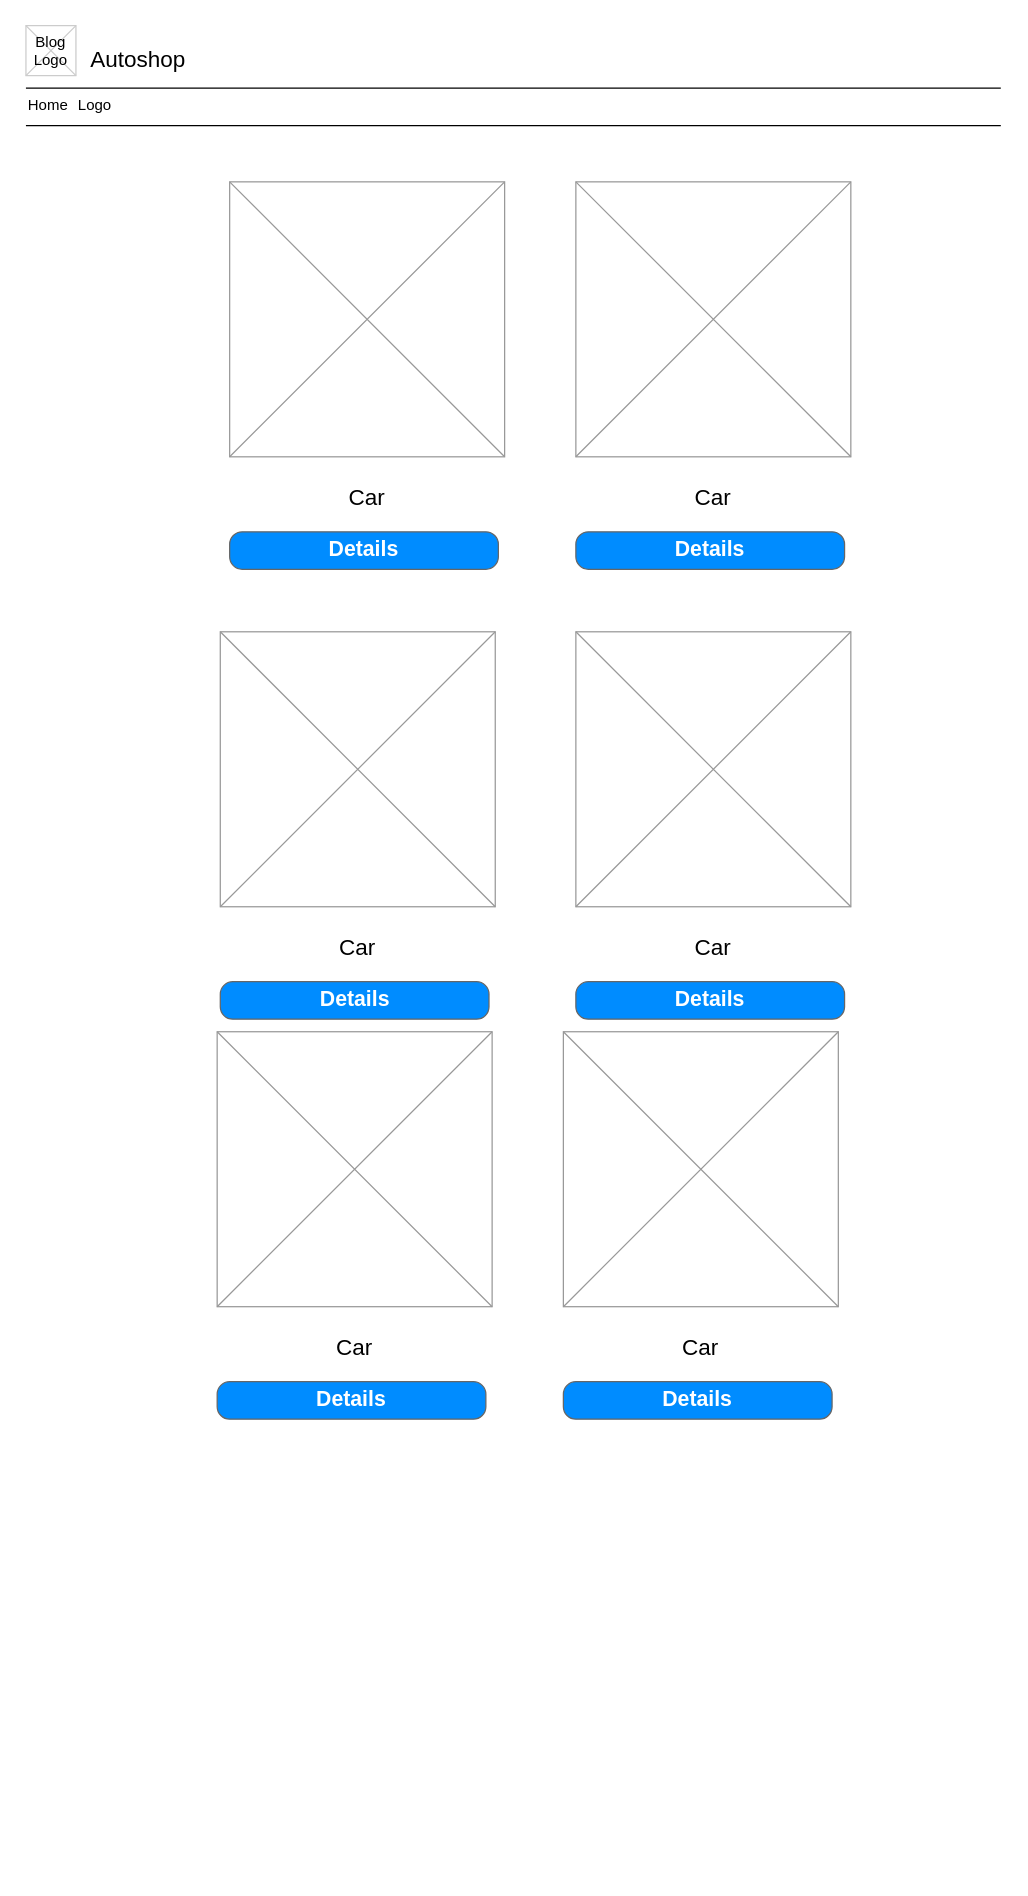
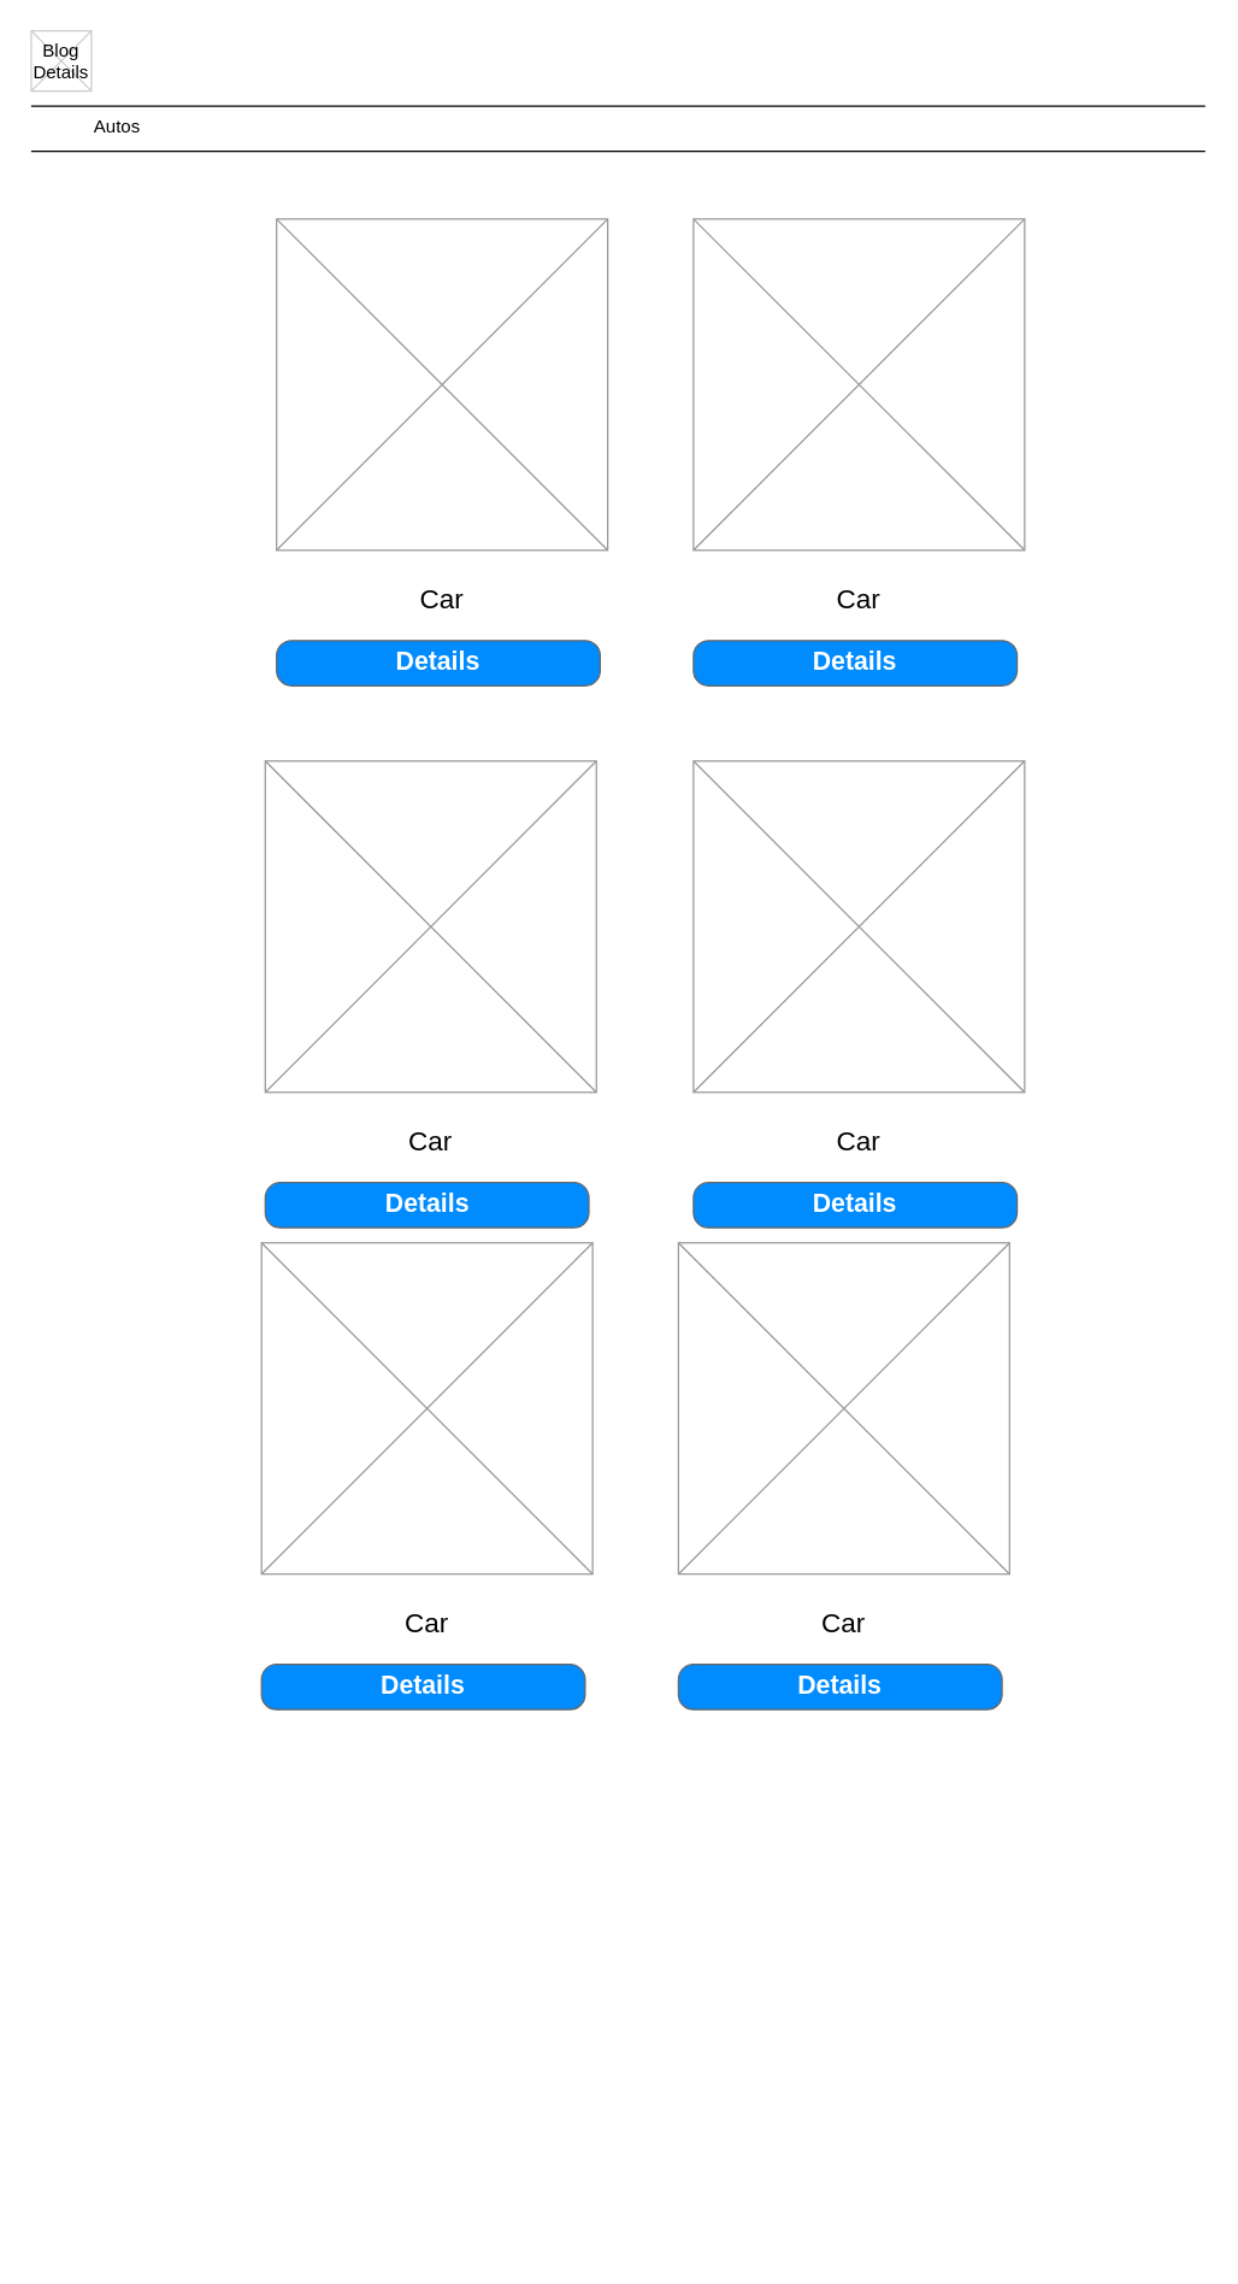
- <mxCell id="8" value="Blog &#10;Logo" style="text;spacingTop=-5;align=center" parent="1" vertex="1"><mxGeometry x="20" y="25" width="40" height="40" as="geometry" /></mxCell>
+ <mxCell id="8" value="Blog &#10;Details" style="text;spacingTop=-5;align=center" parent="1" vertex="1"><mxGeometry x="20" y="25" width="40" height="40" as="geometry" /></mxCell>
- <mxCell id="2" value="Autoshop" style="text;spacingTop=-5;fontSize=18;fontStyle=0" parent="1" vertex="1"><mxGeometry x="70" y="35" width="230" height="20" as="geometry" /></mxCell>
- <mxCell id="6" value="Logo" style="text;spacingTop=-5;" parent="1" vertex="1"><mxGeometry x="60" y="75" width="30" height="20" as="geometry" /></mxCell>
+ <mxCell id="6" value="Autos" style="text;spacingTop=-5;" parent="1" vertex="1"><mxGeometry x="60" y="75" width="30" height="20" as="geometry" /></mxCell>
- <mxCell id="5" value="Home" style="text;spacingTop=-5;" parent="1" vertex="1"><mxGeometry x="20" y="75" width="30" height="20" as="geometry" /></mxCell>
